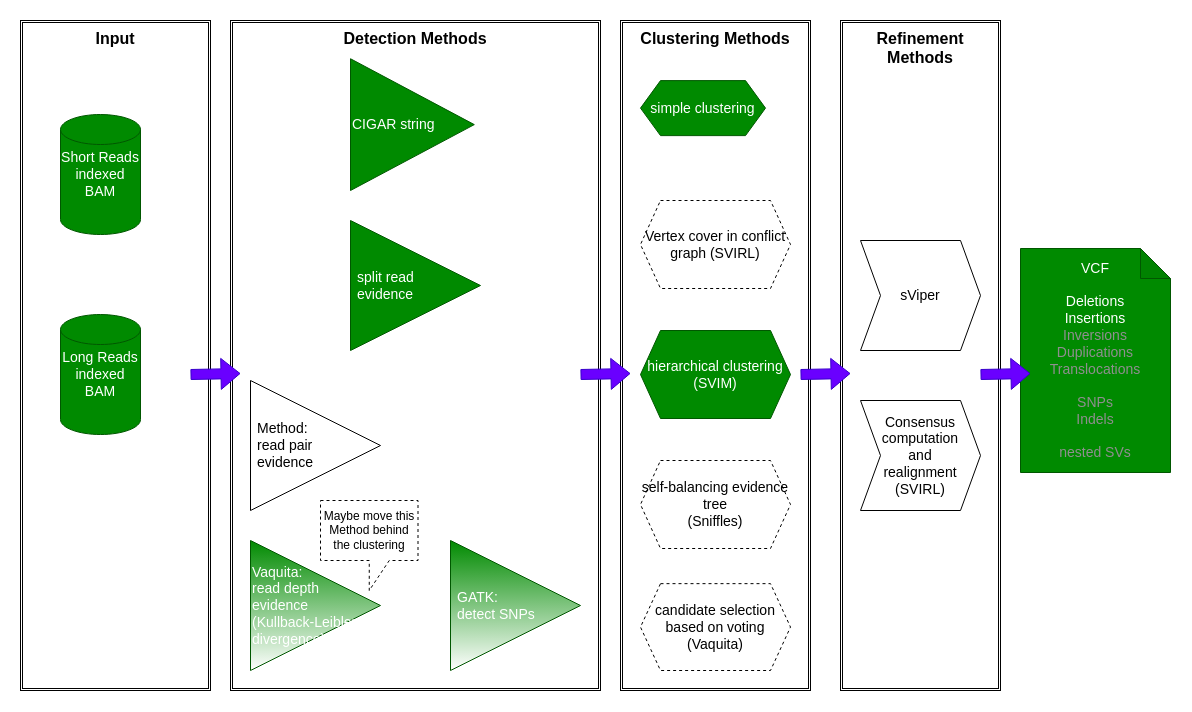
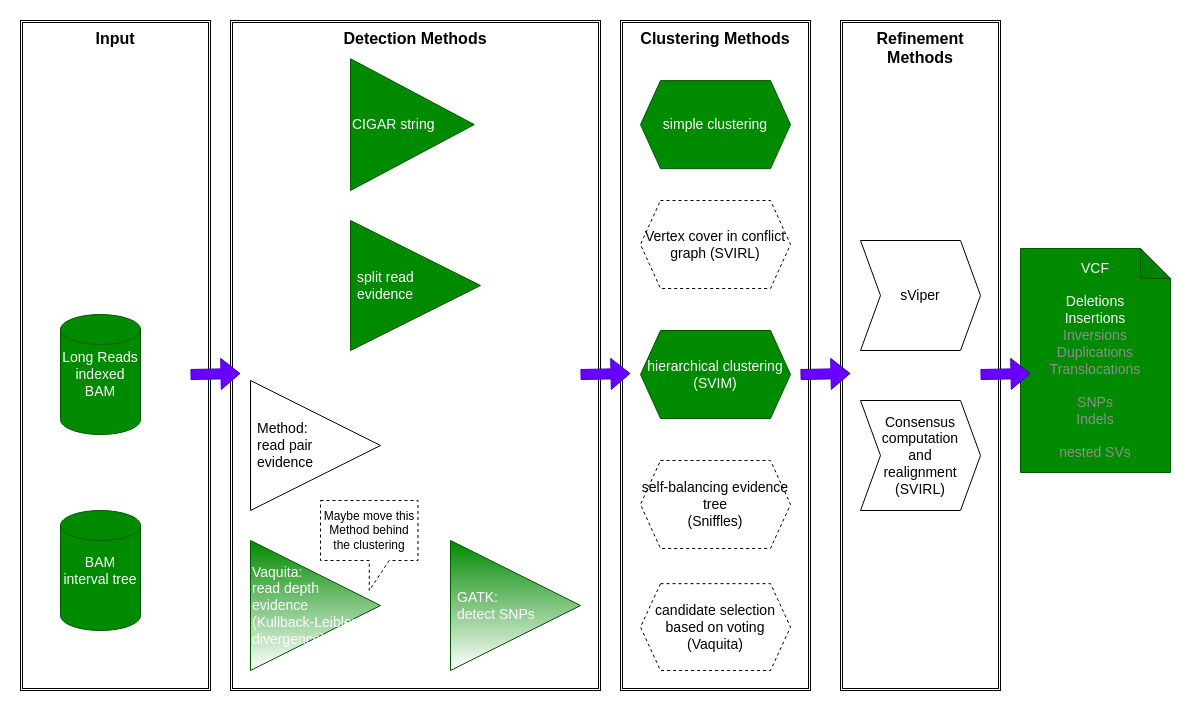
- <mxCell id="22" value="simple clustering" style="shape=hexagon;perimeter=hexagonPerimeter2;whiteSpace=wrap;html=1;fixedSize=1;labelBackgroundColor=none;fontSize=14;fillColor=#008a00;strokeColor=#005700;fontColor=#ffffff;" parent="1" vertex="1"><mxGeometry x="640" y="80.12" width="125" height="55" as="geometry" /></mxCell>
+ <mxCell id="22" value="simple clustering" style="shape=hexagon;perimeter=hexagonPerimeter2;whiteSpace=wrap;html=1;fixedSize=1;labelBackgroundColor=none;fontSize=14;fillColor=#008a00;strokeColor=#005700;fontColor=#ffffff;" parent="1" vertex="1"><mxGeometry x="640" y="80.12" width="150" height="88" as="geometry" /></mxCell>
- <mxCell id="16" value="Short Reads indexed BAM" style="shape=cylinder2;whiteSpace=wrap;html=1;boundedLbl=1;backgroundOutline=1;size=15;labelBackgroundColor=none;fontSize=14;fillColor=#008a00;strokeColor=#005700;fontColor=#ffffff;" parent="15" vertex="1"><mxGeometry width="80" height="120" as="geometry" /></mxCell>
+ <mxCell id="18" value="BAM interval tree" style="shape=cylinder2;whiteSpace=wrap;html=1;boundedLbl=1;backgroundOutline=1;size=15;labelBackgroundColor=none;fontSize=14;fillColor=#008a00;strokeColor=#005700;fontColor=#ffffff;" vertex="1" parent="15"><mxGeometry y="396" width="80" height="120" as="geometry" /></mxCell>
